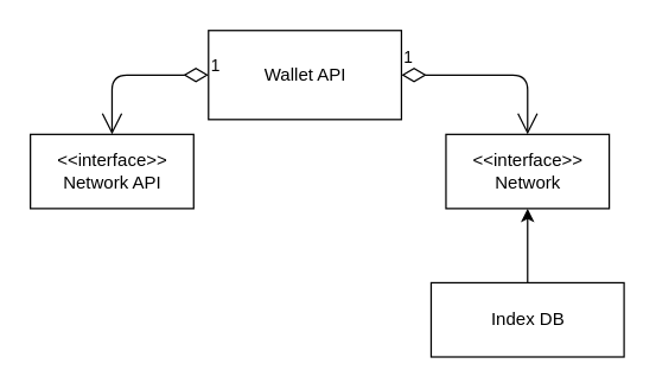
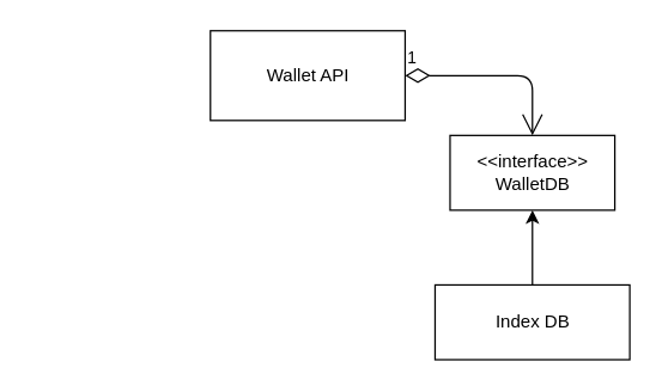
- <mxCell id="5" value="1" style="endArrow=open;html=1;endSize=12;startArrow=diamondThin;startSize=14;startFill=0;edgeStyle=orthogonalEdgeStyle;align=left;verticalAlign=bottom;exitX=0;exitY=0.5;exitDx=0;exitDy=0;entryX=0.5;entryY=0;entryDx=0;entryDy=0;" edge="1" parent="1" source="2" target="4"><mxGeometry x="-1" y="3" relative="1" as="geometry"><mxPoint x="280" y="60" as="sourcePoint" /><mxPoint x="340" y="155" as="targetPoint" /></mxGeometry></mxCell>
- <mxCell id="4" value="&amp;lt;&amp;lt;interface&amp;gt;&amp;gt;&lt;br&gt;Network API" style="html=1;" vertex="1" parent="1"><mxGeometry x="20" y="90" width="110" height="50" as="geometry" /></mxCell>
- <mxCell id="3" value="&amp;lt;&amp;lt;interface&amp;gt;&amp;gt;&lt;br&gt;Network" style="html=1;" vertex="1" parent="1"><mxGeometry x="300" y="90" width="110" height="50" as="geometry" /></mxCell>
+ <mxCell id="3" value="&amp;lt;&amp;lt;interface&amp;gt;&amp;gt;&lt;br&gt;WalletDB" style="html=1;" vertex="1" parent="1"><mxGeometry x="300" y="90" width="110" height="50" as="geometry" /></mxCell>
